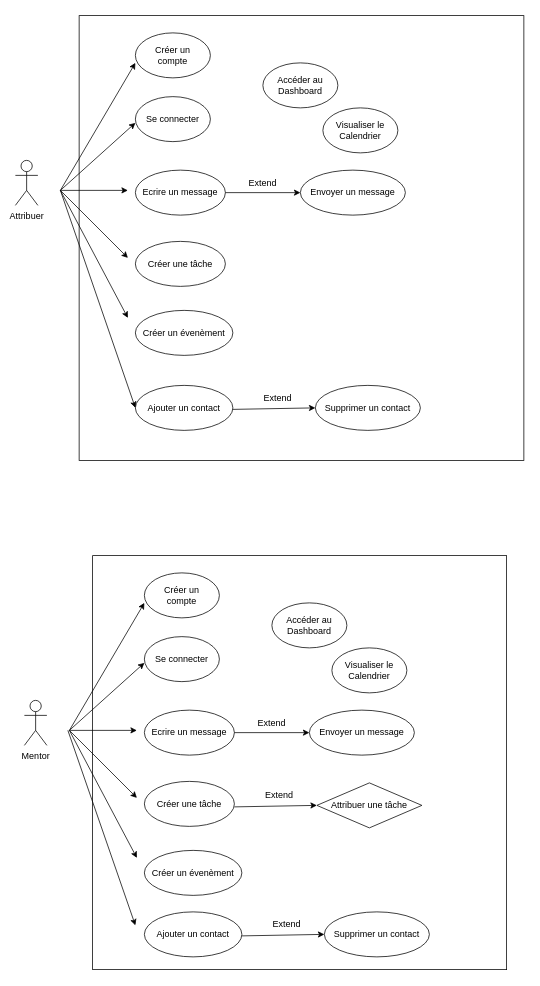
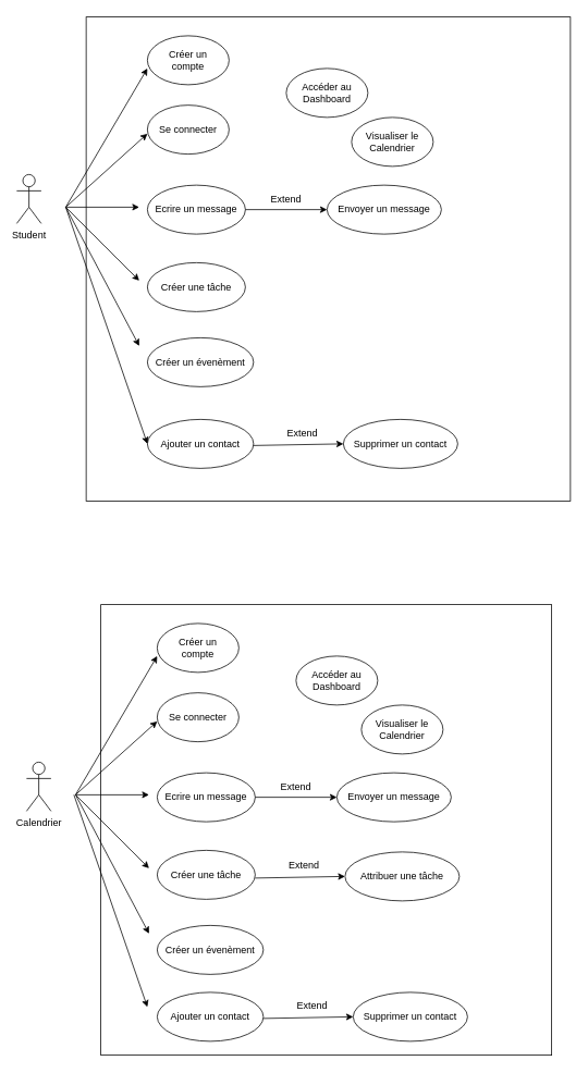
- <mxCell id="2" value="Attribuer" style="shape=umlActor;verticalLabelPosition=bottom;verticalAlign=top;html=1;outlineConnect=0;" vertex="1" parent="1"><mxGeometry x="20" y="213" width="30" height="60" as="geometry" /></mxCell>
+ <mxCell id="2" value="Student" style="shape=umlActor;verticalLabelPosition=bottom;verticalAlign=top;html=1;outlineConnect=0;" vertex="1" parent="1"><mxGeometry x="20" y="213" width="30" height="60" as="geometry" /></mxCell>
- <mxCell id="23" value="Mentor" style="shape=umlActor;verticalLabelPosition=bottom;verticalAlign=top;html=1;outlineConnect=0;" vertex="1" parent="1"><mxGeometry x="32" y="933" width="30" height="60" as="geometry" /></mxCell>
+ <mxCell id="23" value="Calendrier" style="shape=umlActor;verticalLabelPosition=bottom;verticalAlign=top;html=1;outlineConnect=0;" vertex="1" parent="1"><mxGeometry x="32" y="933" width="30" height="60" as="geometry" /></mxCell>
- <mxCell id="43" value="Attribuer une tâche" style="rhombus;whiteSpace=wrap;html=1;" vertex="1" parent="1"><mxGeometry x="422" y="1043" width="140" height="60" as="geometry" /></mxCell>
+ <mxCell id="43" value="Attribuer une tâche" style="ellipse;whiteSpace=wrap;html=1;" vertex="1" parent="1"><mxGeometry x="422" y="1043" width="140" height="60" as="geometry" /></mxCell>
